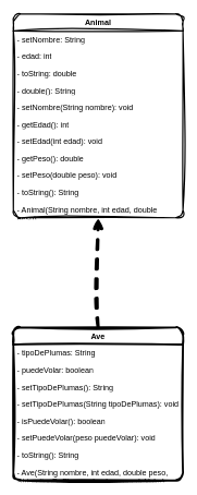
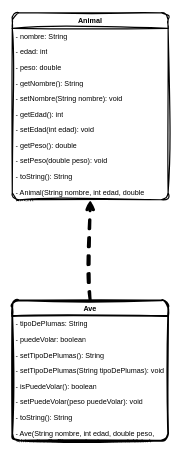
- <mxCell id="3" value="- setNombre: String" style="text;strokeColor=none;fillColor=none;align=left;verticalAlign=top;spacingLeft=4;spacingRight=4;overflow=hidden;rotatable=0;points=[[0,0.5],[1,0.5]];portConstraint=eastwest;whiteSpace=wrap;html=1;rounded=1;sketch=1;curveFitting=1;jiggle=2;" vertex="1" parent="2"><mxGeometry y="26" width="260" height="26" as="geometry" /></mxCell>
+ <mxCell id="3" value="- nombre: String" style="text;strokeColor=none;fillColor=none;align=left;verticalAlign=top;spacingLeft=4;spacingRight=4;overflow=hidden;rotatable=0;points=[[0,0.5],[1,0.5]];portConstraint=eastwest;whiteSpace=wrap;html=1;rounded=1;sketch=1;curveFitting=1;jiggle=2;" vertex="1" parent="2"><mxGeometry y="26" width="260" height="26" as="geometry" /></mxCell>
- <mxCell id="5" value="- toString: double" style="text;strokeColor=none;fillColor=none;align=left;verticalAlign=top;spacingLeft=4;spacingRight=4;overflow=hidden;rotatable=0;points=[[0,0.5],[1,0.5]];portConstraint=eastwest;whiteSpace=wrap;html=1;sketch=1;curveFitting=1;jiggle=2;" vertex="1" parent="2"><mxGeometry y="78" width="260" height="26" as="geometry" /></mxCell>
+ <mxCell id="5" value="- peso: double" style="text;strokeColor=none;fillColor=none;align=left;verticalAlign=top;spacingLeft=4;spacingRight=4;overflow=hidden;rotatable=0;points=[[0,0.5],[1,0.5]];portConstraint=eastwest;whiteSpace=wrap;html=1;sketch=1;curveFitting=1;jiggle=2;" vertex="1" parent="2"><mxGeometry y="78" width="260" height="26" as="geometry" /></mxCell>
- <mxCell id="6" value="- double(): String" style="text;strokeColor=none;fillColor=none;align=left;verticalAlign=top;spacingLeft=4;spacingRight=4;overflow=hidden;rotatable=0;points=[[0,0.5],[1,0.5]];portConstraint=eastwest;whiteSpace=wrap;html=1;sketch=1;curveFitting=1;jiggle=2;" vertex="1" parent="2"><mxGeometry y="104" width="260" height="26" as="geometry" /></mxCell>
+ <mxCell id="6" value="- getNombre(): String" style="text;strokeColor=none;fillColor=none;align=left;verticalAlign=top;spacingLeft=4;spacingRight=4;overflow=hidden;rotatable=0;points=[[0,0.5],[1,0.5]];portConstraint=eastwest;whiteSpace=wrap;html=1;sketch=1;curveFitting=1;jiggle=2;" vertex="1" parent="2"><mxGeometry y="104" width="260" height="26" as="geometry" /></mxCell>
